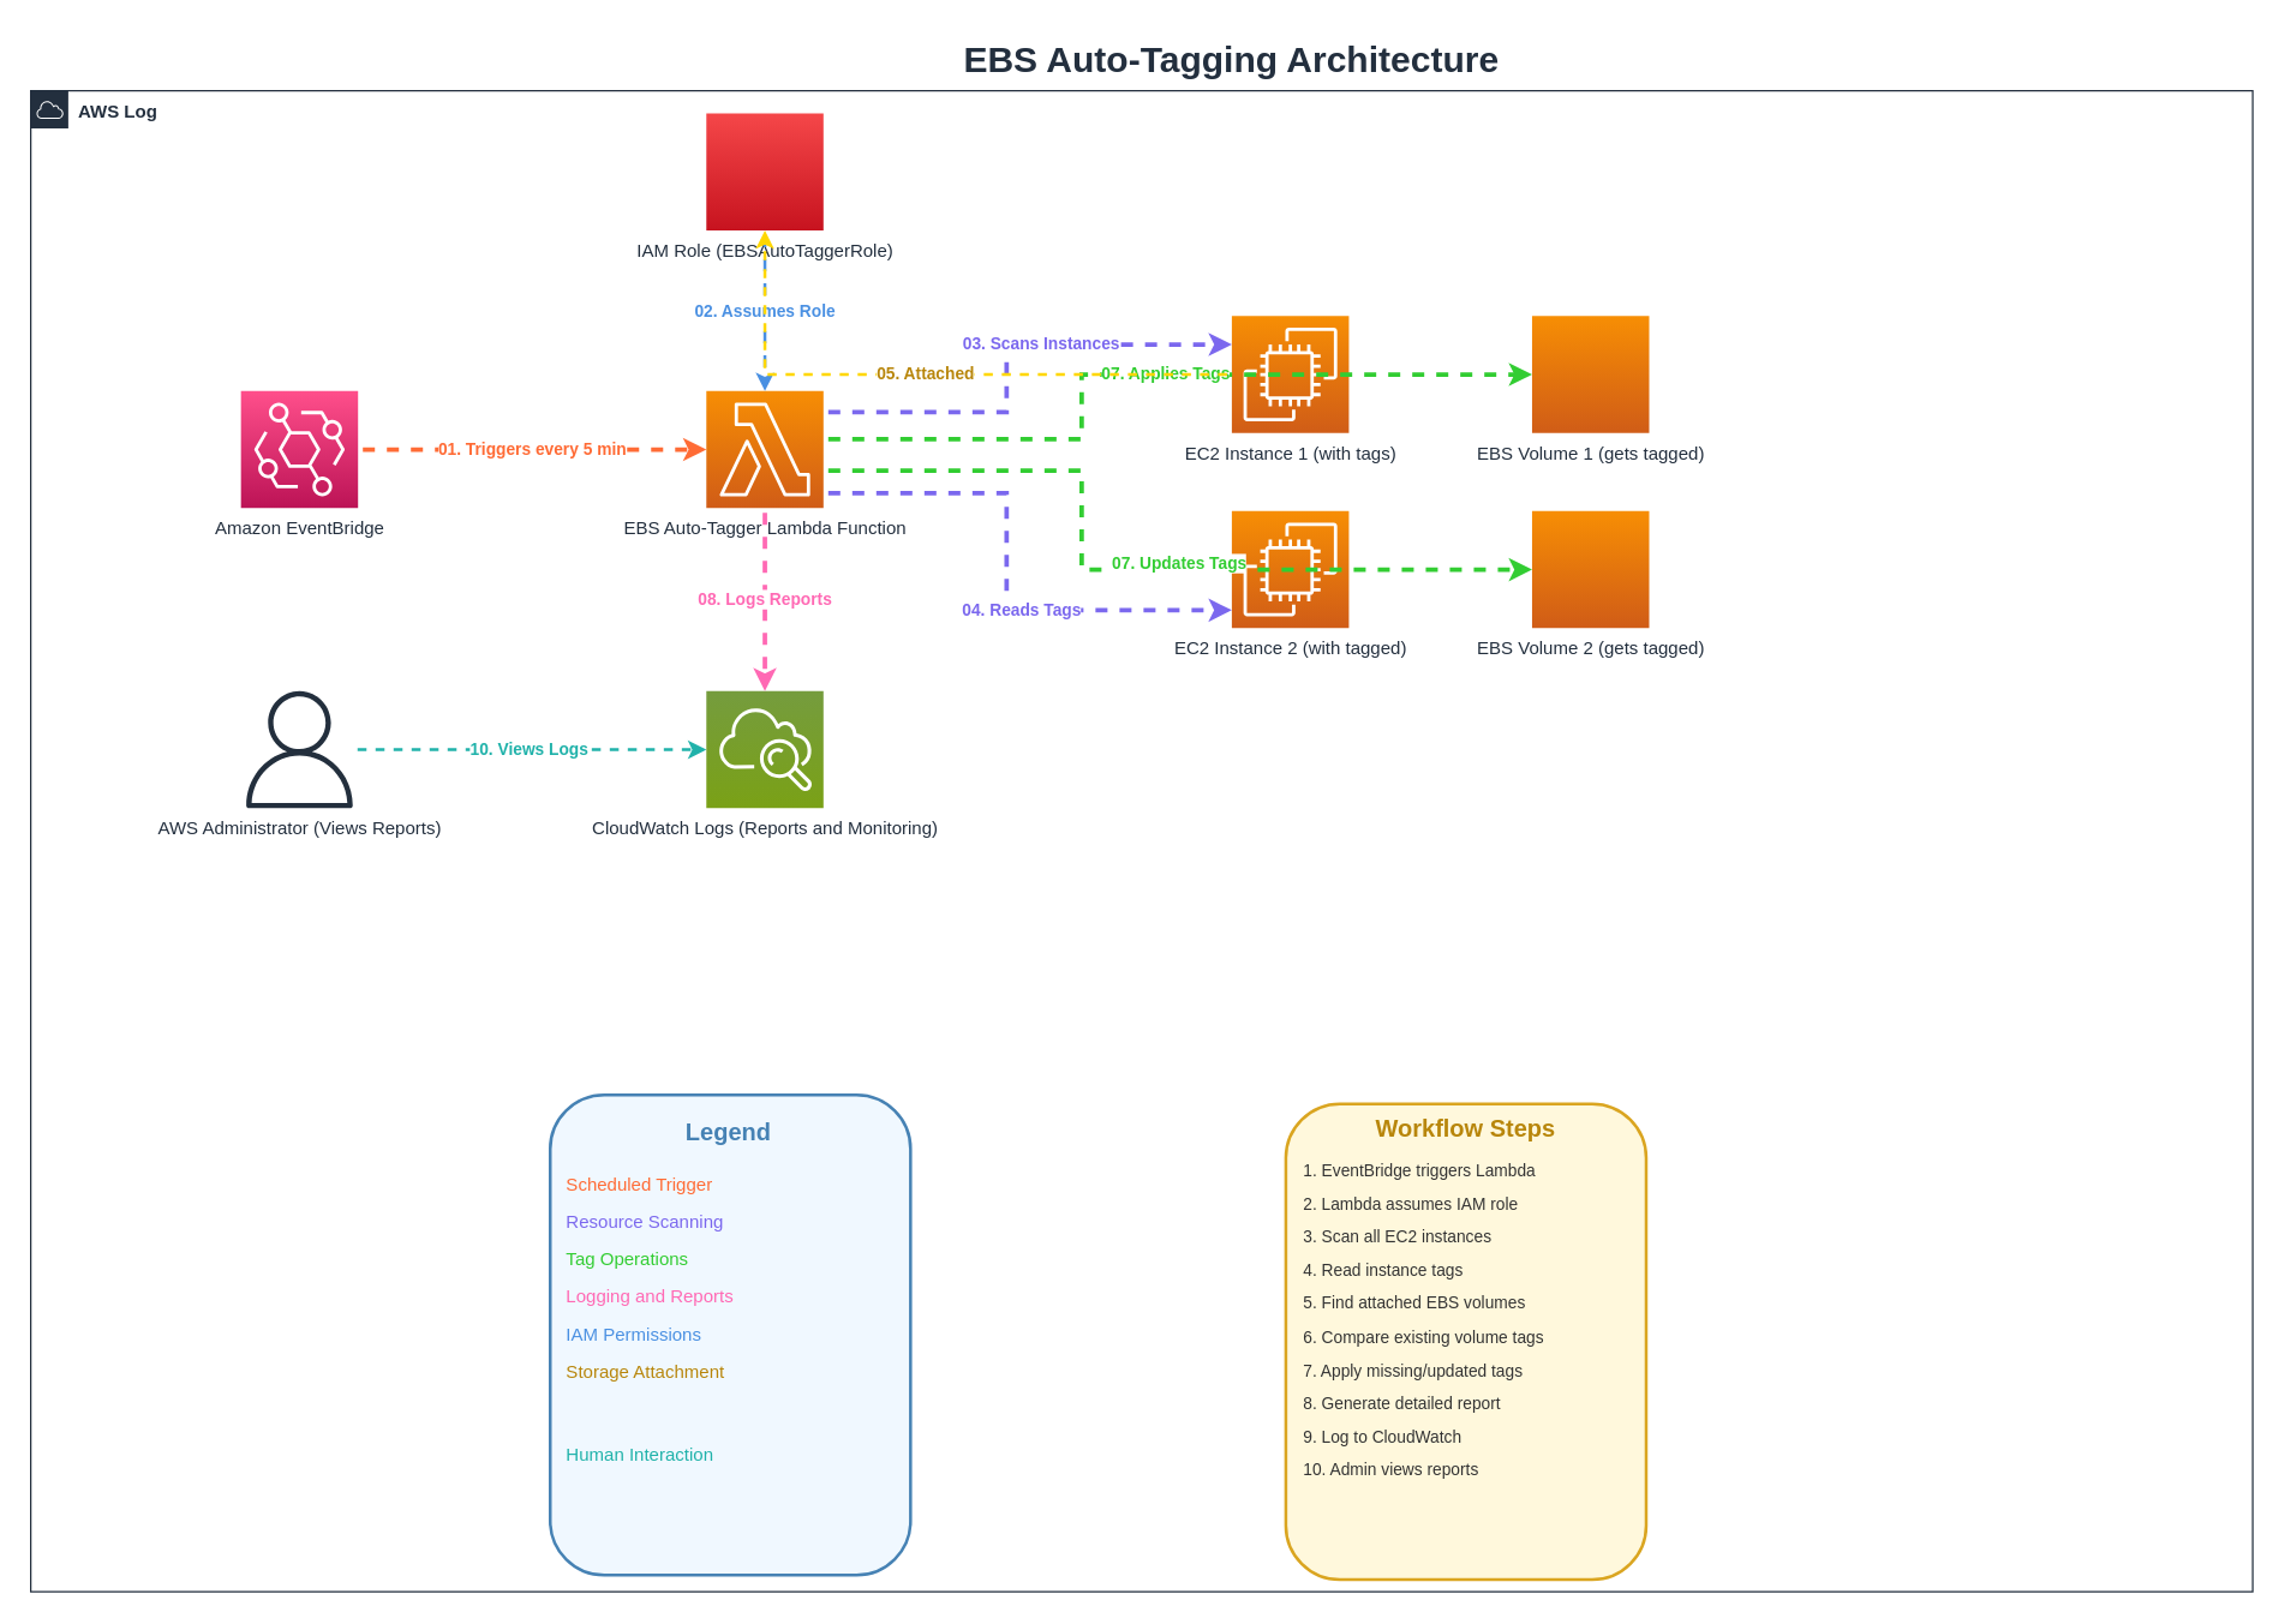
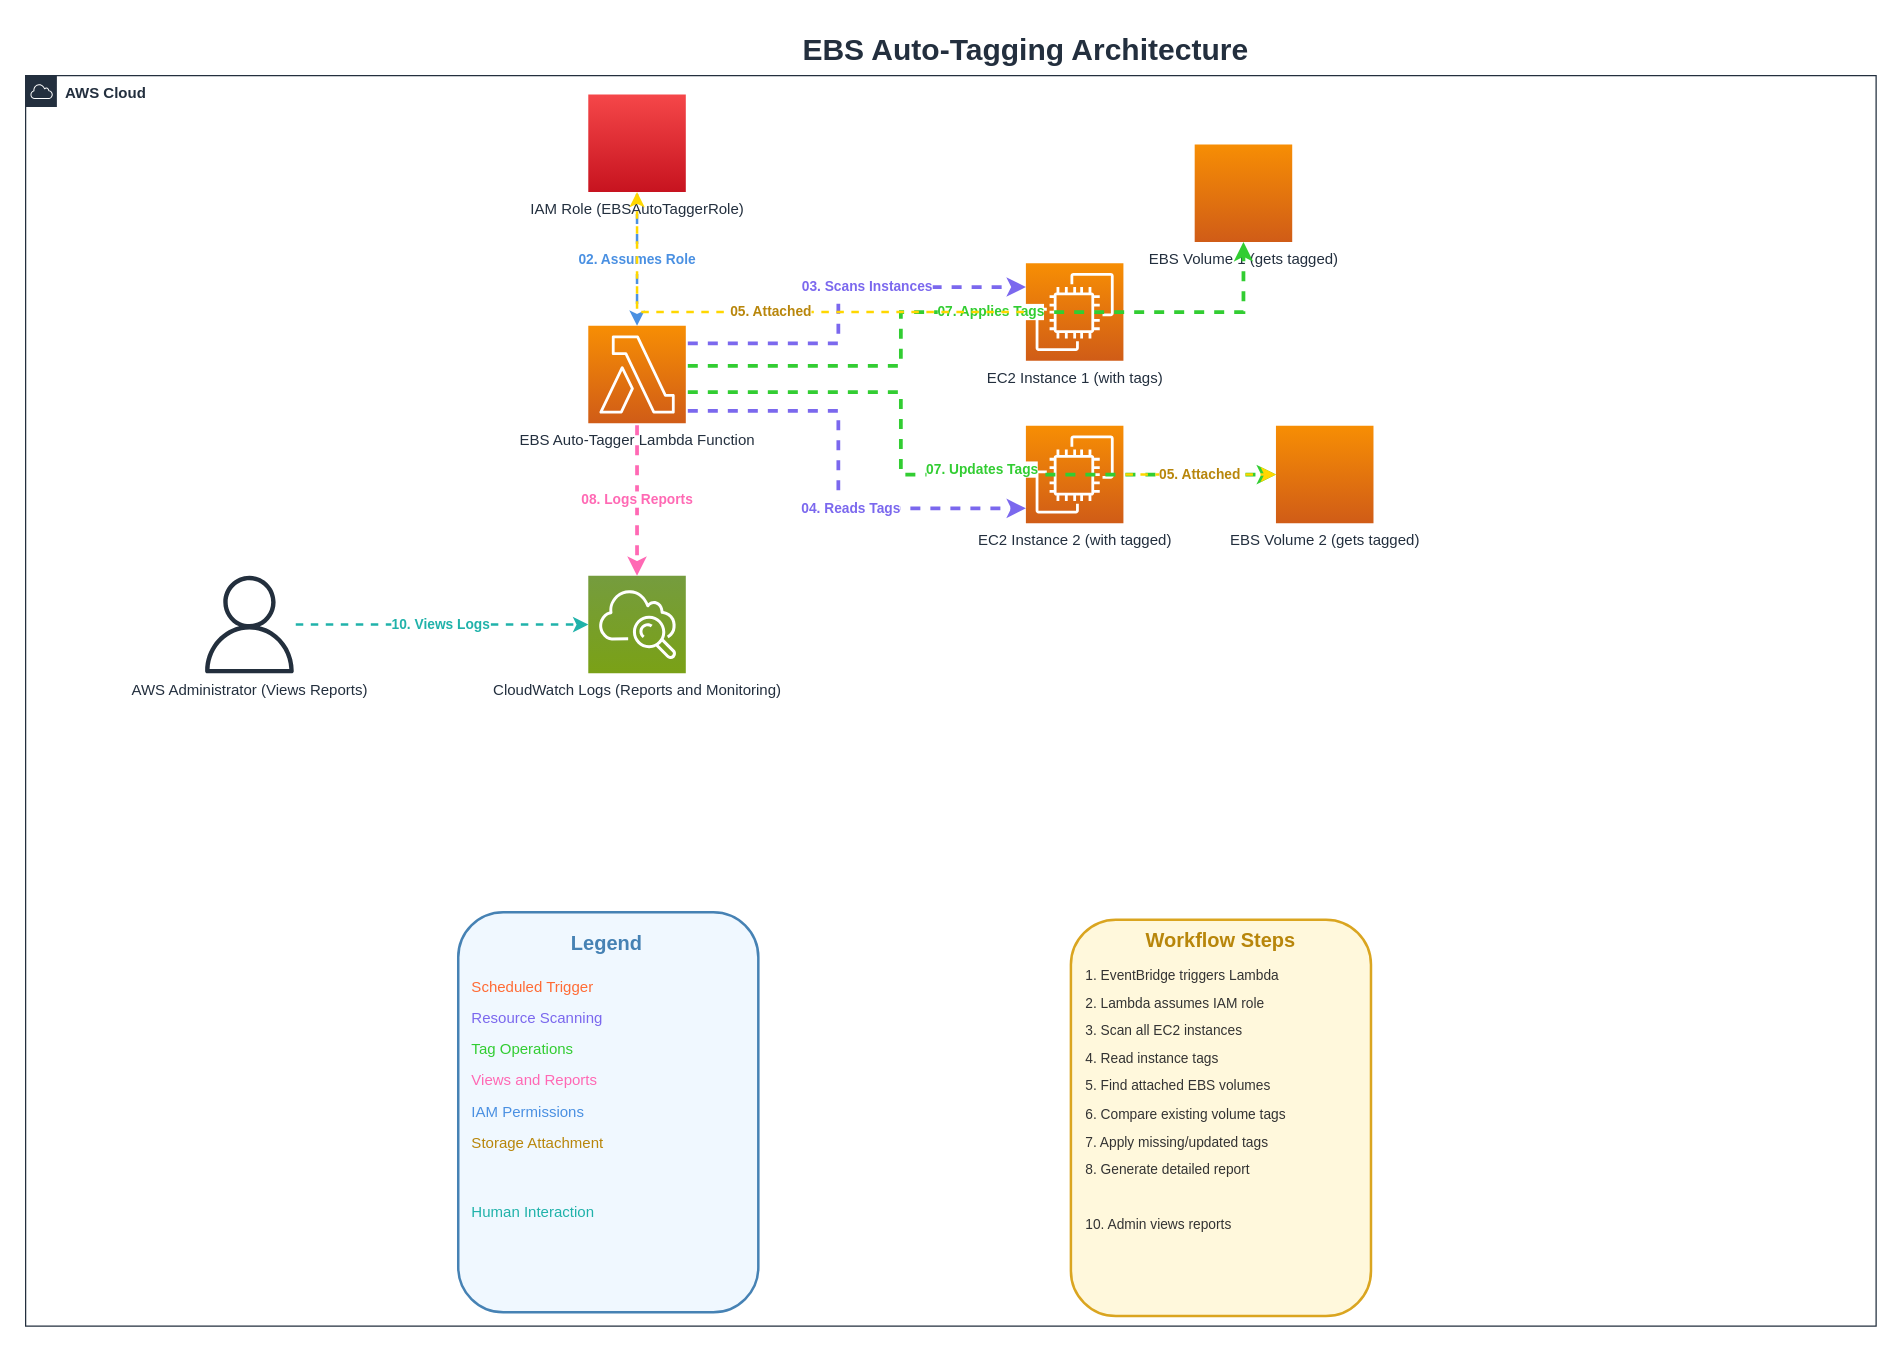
- <mxCell id="2" value="AWS Log" style="sketch=0;outlineConnect=0;gradientColor=none;html=1;whiteSpace=wrap;fontSize=12;fontStyle=1;container=1;pointerEvents=0;collapsible=0;recursiveResize=0;shape=mxgraph.aws4.group;grIcon=mxgraph.aws4.group_aws_cloud;strokeColor=#232F3E;fillColor=none;verticalAlign=top;align=left;spacingLeft=30;fontColor=#232F3E;dashed=0;" parent="1" vertex="1"><mxGeometry x="20" y="60" width="1480" height="1000" as="geometry" /></mxCell>
+ <mxCell id="2" value="AWS Cloud" style="sketch=0;outlineConnect=0;gradientColor=none;html=1;whiteSpace=wrap;fontSize=12;fontStyle=1;container=1;pointerEvents=0;collapsible=0;recursiveResize=0;shape=mxgraph.aws4.group;grIcon=mxgraph.aws4.group_aws_cloud;strokeColor=#232F3E;fillColor=none;verticalAlign=top;align=left;spacingLeft=30;fontColor=#232F3E;dashed=0;" parent="1" vertex="1"><mxGeometry x="20" y="60" width="1480" height="1000" as="geometry" /></mxCell>
- <mxCell id="8" value="EBS Volume 1&amp;#xa;(gets tagged)" style="sketch=0;points=[[0,0,0],[0.25,0,0],[0.5,0,0],[0.75,0,0],[1,0,0],[0,1,0],[0.25,1,0],[0.5,1,0],[0.75,1,0],[1,1,0],[0,0.25,0],[0,0.5,0],[0,0.75,0],[1,0.25,0],[1,0.5,0],[1,0.75,0]];outlineConnect=0;fontColor=#232F3E;gradientColor=#F78E04;gradientDirection=north;fillColor=#D05C17;strokeColor=#ffffff;dashed=0;verticalLabelPosition=bottom;verticalAlign=top;align=center;html=1;fontSize=12;fontStyle=0;aspect=fixed;shape=mxgraph.aws4.resourceIcon;resIcon=mxgraph.aws4.ebs;" parent="2" vertex="1"><mxGeometry x="1000" y="150" width="78" height="78" as="geometry" /></mxCell>
+ <mxCell id="8" value="EBS Volume 1&amp;#xa;(gets tagged)" style="sketch=0;points=[[0,0,0],[0.25,0,0],[0.5,0,0],[0.75,0,0],[1,0,0],[0,1,0],[0.25,1,0],[0.5,1,0],[0.75,1,0],[1,1,0],[0,0.25,0],[0,0.5,0],[0,0.75,0],[1,0.25,0],[1,0.5,0],[1,0.75,0]];outlineConnect=0;fontColor=#232F3E;gradientColor=#F78E04;gradientDirection=north;fillColor=#D05C17;strokeColor=#ffffff;dashed=0;verticalLabelPosition=bottom;verticalAlign=top;align=center;html=1;fontSize=12;fontStyle=0;aspect=fixed;shape=mxgraph.aws4.resourceIcon;resIcon=mxgraph.aws4.ebs;" parent="2" vertex="1"><mxGeometry x="935" y="55" width="78" height="78" as="geometry" /></mxCell>
- <mxCell id="3" value="Amazon EventBridge" style="sketch=0;points=[[0,0,0],[0.25,0,0],[0.5,0,0],[0.75,0,0],[1,0,0],[0,1,0],[0.25,1,0],[0.5,1,0],[0.75,1,0],[1,1,0],[0,0.25,0],[0,0.5,0],[0,0.75,0],[1,0.25,0],[1,0.5,0],[1,0.75,0]];outlineConnect=0;fontColor=#232F3E;gradientColor=#FF4F8B;gradientDirection=north;fillColor=#BC1356;strokeColor=#ffffff;dashed=0;verticalLabelPosition=bottom;verticalAlign=top;align=center;html=1;fontSize=12;fontStyle=0;aspect=fixed;shape=mxgraph.aws4.resourceIcon;resIcon=mxgraph.aws4.eventbridge;" parent="2" vertex="1"><mxGeometry x="140" y="200" width="78" height="78" as="geometry" /></mxCell>
- <mxCell id="12" value="01. Triggers every 5 min" style="edgeStyle=orthogonalEdgeStyle;rounded=0;orthogonalLoop=1;jettySize=auto;html=1;strokeColor=#FF6B35;strokeWidth=3;fontColor=#FF6B35;fontStyle=1;flowAnimation=1;" parent="2" source="3" target="4" edge="1"><mxGeometry relative="1" as="geometry"><mxPoint x="330" y="239" as="targetPoint" /><Array as="points"><mxPoint x="300" y="239" /><mxPoint x="300" y="239" /></Array></mxGeometry></mxCell>
+ <mxCell id="19" value="05. Attached" style="edgeStyle=orthogonalEdgeStyle;rounded=0;orthogonalLoop=1;jettySize=auto;html=1;strokeColor=#FFD700;strokeWidth=2;fontColor=#B8860B;fontStyle=1;dashed=1;flowAnimation=1;" parent="2" source="7" target="9" edge="1"><mxGeometry relative="1" as="geometry" /></mxCell>
- <mxCell id="43" value="Logging and Reports" style="text;html=1;strokeColor=none;fillColor=none;align=left;verticalAlign=middle;whiteSpace=wrap;rounded=0;fontSize=12;fontColor=#FF69B4;" parent="37" vertex="1"><mxGeometry x="10" y="125" width="220" height="20" as="geometry" /></mxCell>
+ <mxCell id="43" value="Views and Reports" style="text;html=1;strokeColor=none;fillColor=none;align=left;verticalAlign=middle;whiteSpace=wrap;rounded=0;fontSize=12;fontColor=#FF69B4;" parent="37" vertex="1"><mxGeometry x="10" y="125" width="220" height="20" as="geometry" /></mxCell>
- <mxCell id="34" value="9. Log to CloudWatch" style="text;html=1;strokeColor=none;fillColor=none;align=left;verticalAlign=top;whiteSpace=wrap;rounded=0;fontSize=11;fontColor=#333;" parent="23" vertex="1"><mxGeometry x="10" y="209.22" width="220" height="19.02" as="geometry" /></mxCell>
